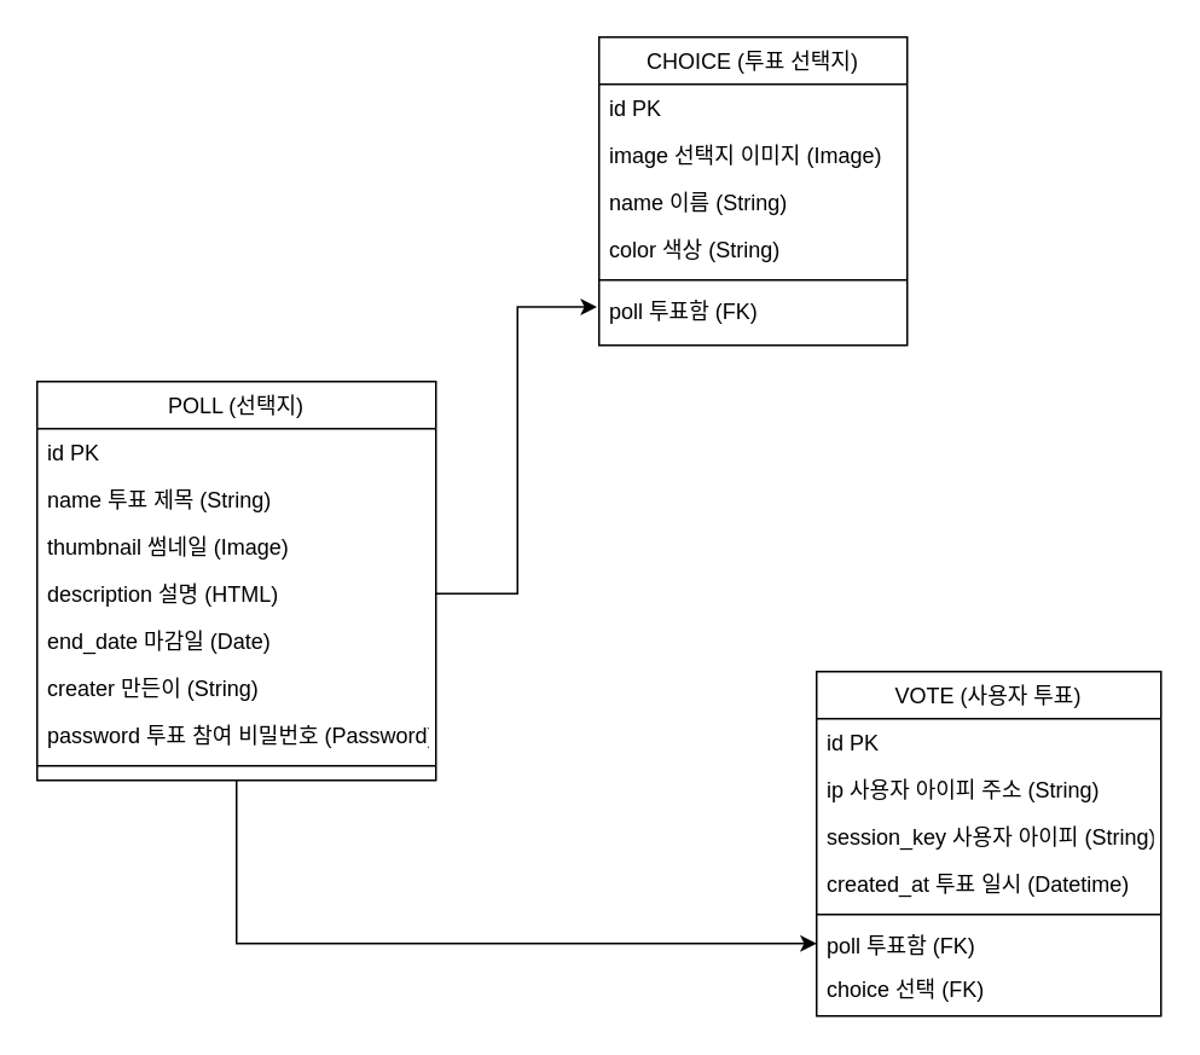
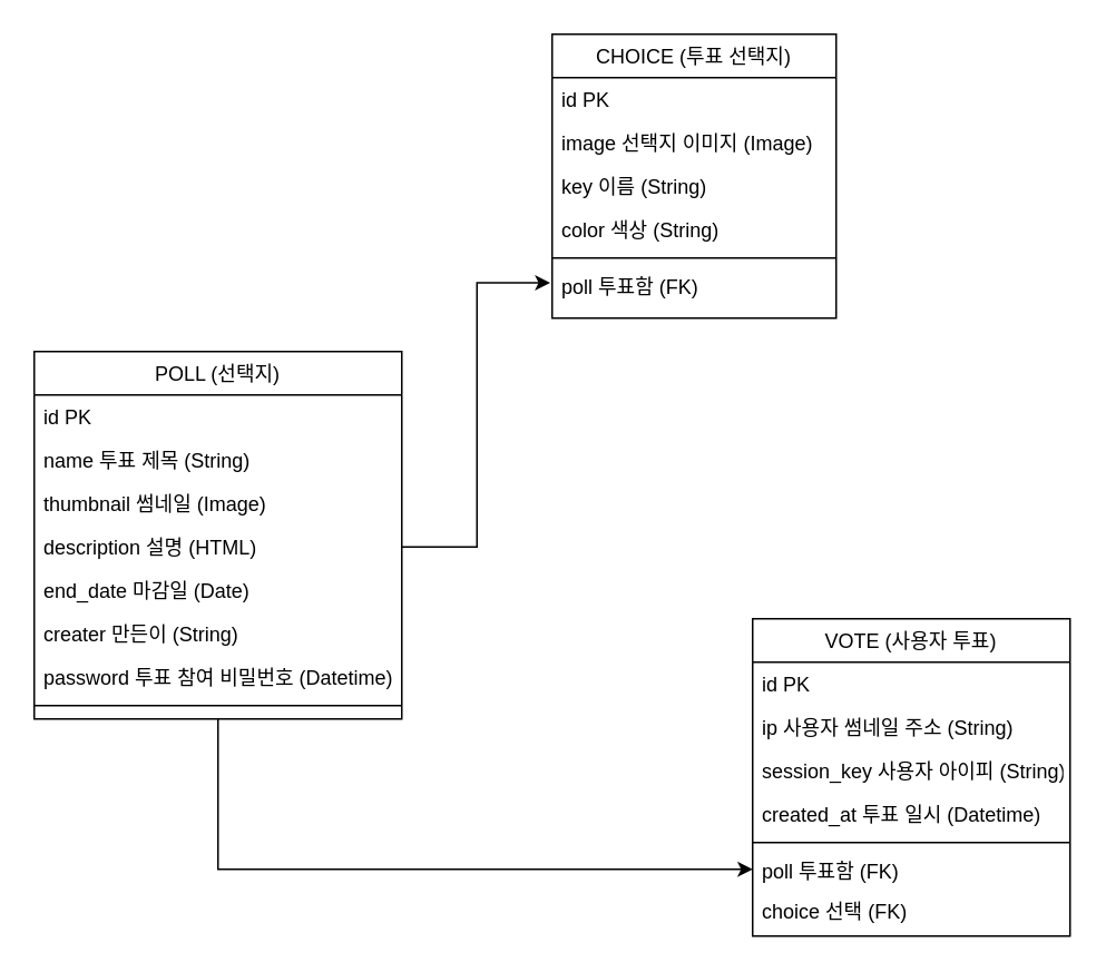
- <mxCell id="15" value="name 이름 (String)" style="text;align=left;verticalAlign=top;spacingLeft=4;spacingRight=4;overflow=hidden;rotatable=0;points=[[0,0.5],[1,0.5]];portConstraint=eastwest;rounded=0;shadow=0;html=0;" parent="12" vertex="1"><mxGeometry y="78" width="170" height="26" as="geometry" /></mxCell>
+ <mxCell id="15" value="key 이름 (String)" style="text;align=left;verticalAlign=top;spacingLeft=4;spacingRight=4;overflow=hidden;rotatable=0;points=[[0,0.5],[1,0.5]];portConstraint=eastwest;rounded=0;shadow=0;html=0;" parent="12" vertex="1"><mxGeometry y="78" width="170" height="26" as="geometry" /></mxCell>
- <mxCell id="10" value="password 투표 참여 비밀번호 (Password)" style="text;align=left;verticalAlign=top;spacingLeft=4;spacingRight=4;overflow=hidden;rotatable=0;points=[[0,0.5],[1,0.5]];portConstraint=eastwest;" parent="3" vertex="1"><mxGeometry y="182" width="220" height="26" as="geometry" /></mxCell>
+ <mxCell id="10" value="password 투표 참여 비밀번호 (Datetime)" style="text;align=left;verticalAlign=top;spacingLeft=4;spacingRight=4;overflow=hidden;rotatable=0;points=[[0,0.5],[1,0.5]];portConstraint=eastwest;" parent="3" vertex="1"><mxGeometry y="182" width="220" height="26" as="geometry" /></mxCell>
- <mxCell id="21" value="ip 사용자 아이피 주소 (String)" style="text;align=left;verticalAlign=top;spacingLeft=4;spacingRight=4;overflow=hidden;rotatable=0;points=[[0,0.5],[1,0.5]];portConstraint=eastwest;rounded=0;shadow=0;html=0;" parent="19" vertex="1"><mxGeometry y="52" width="190" height="26" as="geometry" /></mxCell>
+ <mxCell id="21" value="ip 사용자 썸네일 주소 (String)" style="text;align=left;verticalAlign=top;spacingLeft=4;spacingRight=4;overflow=hidden;rotatable=0;points=[[0,0.5],[1,0.5]];portConstraint=eastwest;rounded=0;shadow=0;html=0;" parent="19" vertex="1"><mxGeometry y="52" width="190" height="26" as="geometry" /></mxCell>
